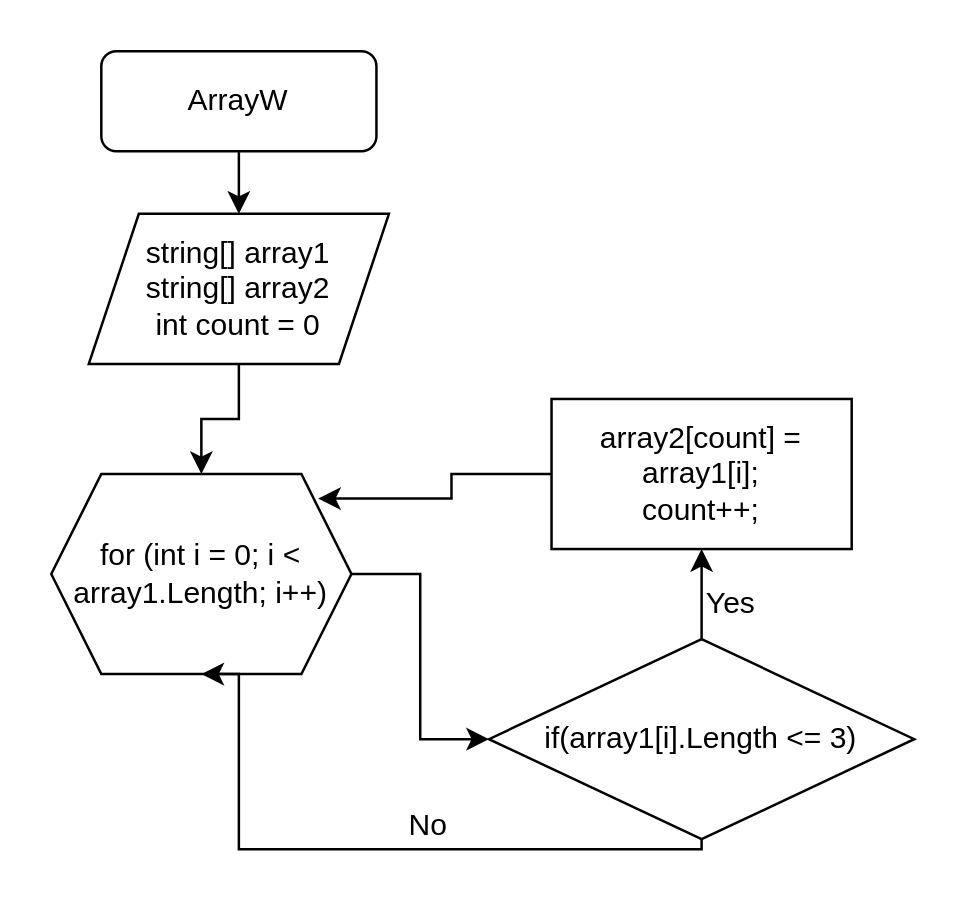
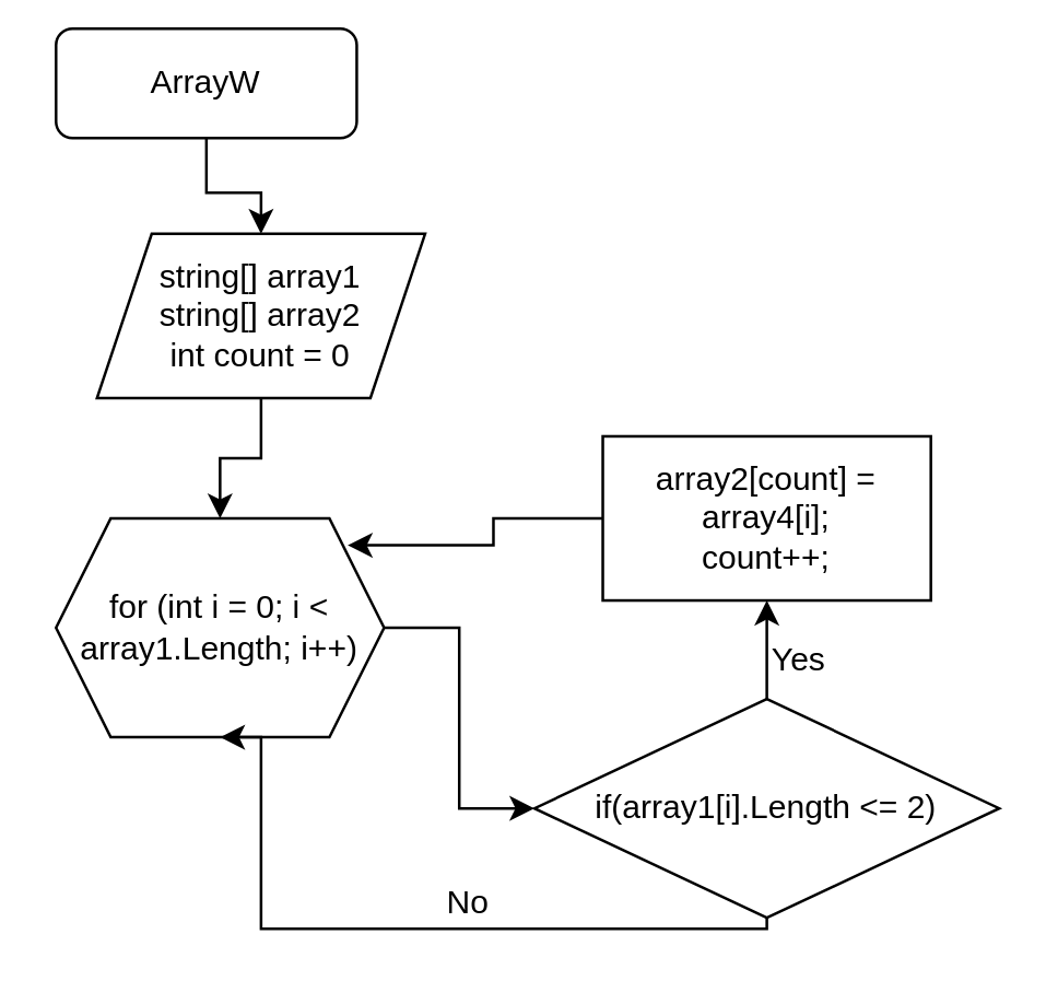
- <mxCell id="3" value="ArrayW" style="rounded=1;whiteSpace=wrap;html=1;" vertex="1" parent="1"><mxGeometry x="40" y="20" width="110" height="40" as="geometry" /></mxCell>
+ <mxCell id="3" value="ArrayW" style="rounded=1;whiteSpace=wrap;html=1;" vertex="1" parent="1"><mxGeometry x="20" y="10" width="110" height="40" as="geometry" /></mxCell>
- <mxCell id="13" value="&lt;div&gt;array2[count] = array1[i];&lt;/div&gt;&lt;div&gt;count++;&lt;/div&gt;" style="rounded=0;whiteSpace=wrap;html=1;" vertex="1" parent="1"><mxGeometry x="220" y="159" width="120" height="60" as="geometry" /></mxCell>
+ <mxCell id="13" value="&lt;div&gt;array2[count] = array4[i];&lt;/div&gt;&lt;div&gt;count++;&lt;/div&gt;" style="rounded=0;whiteSpace=wrap;html=1;" vertex="1" parent="1"><mxGeometry x="220" y="159" width="120" height="60" as="geometry" /></mxCell>
- <mxCell id="10" value="if(array1[i].Length &amp;lt;= 3)" style="rhombus;whiteSpace=wrap;html=1;" vertex="1" parent="1"><mxGeometry x="195" y="255" width="170" height="80" as="geometry" /></mxCell>
+ <mxCell id="10" value="if(array1[i].Length &amp;lt;= 2)" style="rhombus;whiteSpace=wrap;html=1;" vertex="1" parent="1"><mxGeometry x="195" y="255" width="170" height="80" as="geometry" /></mxCell>
